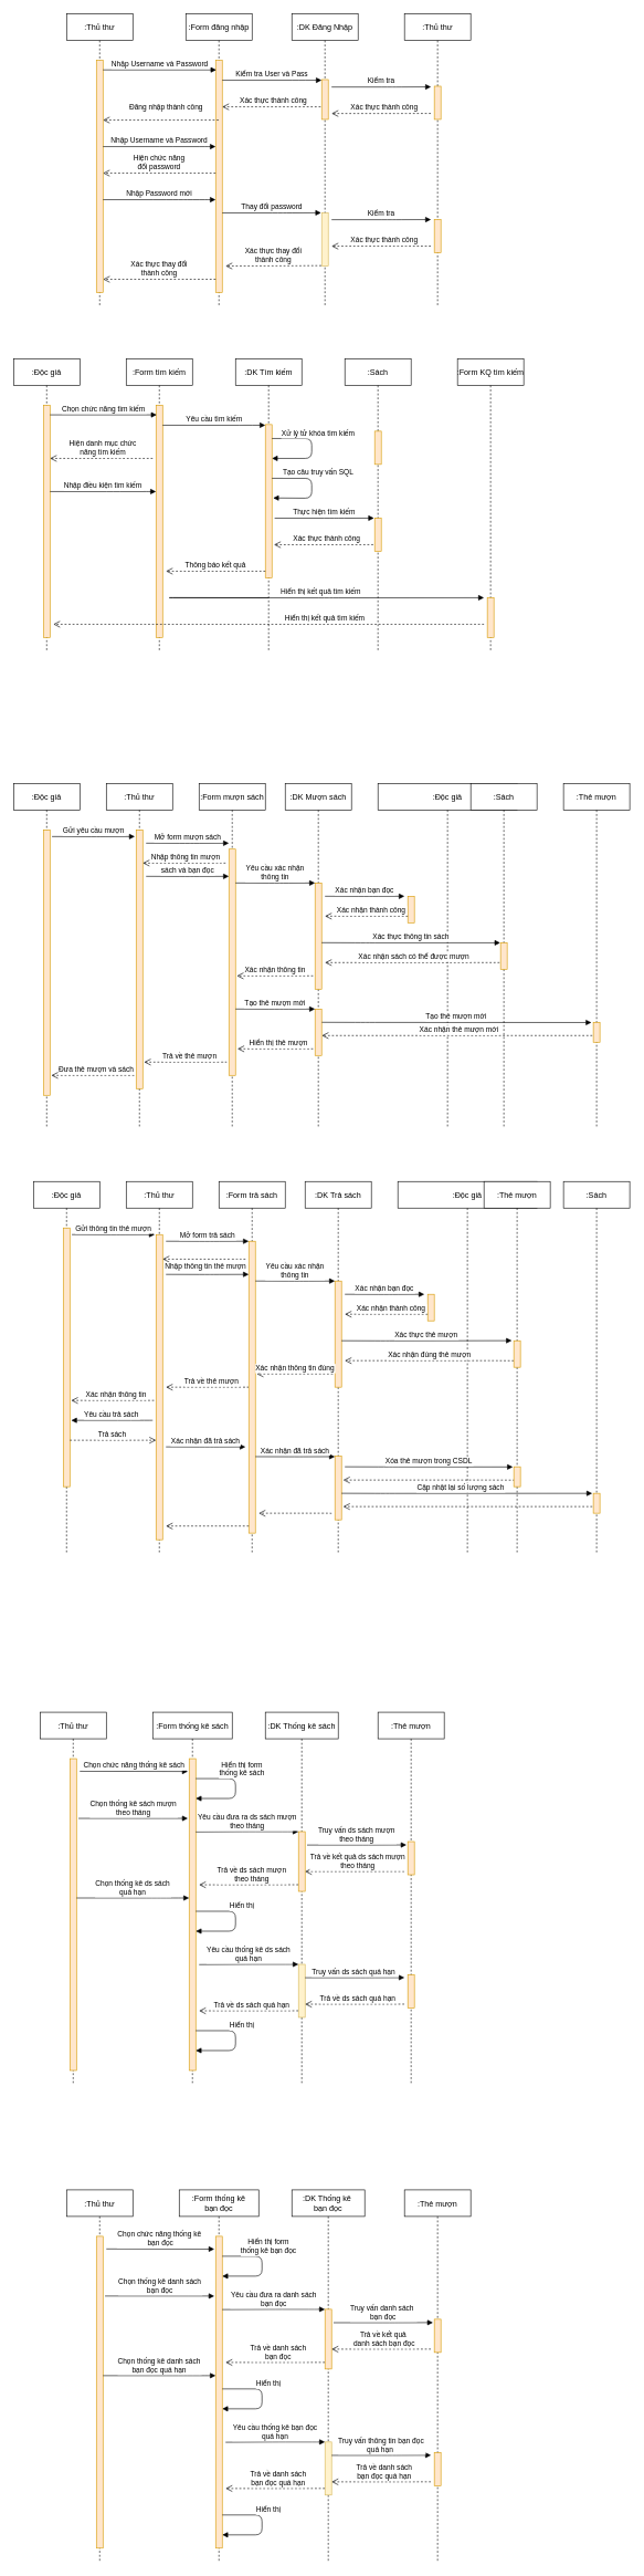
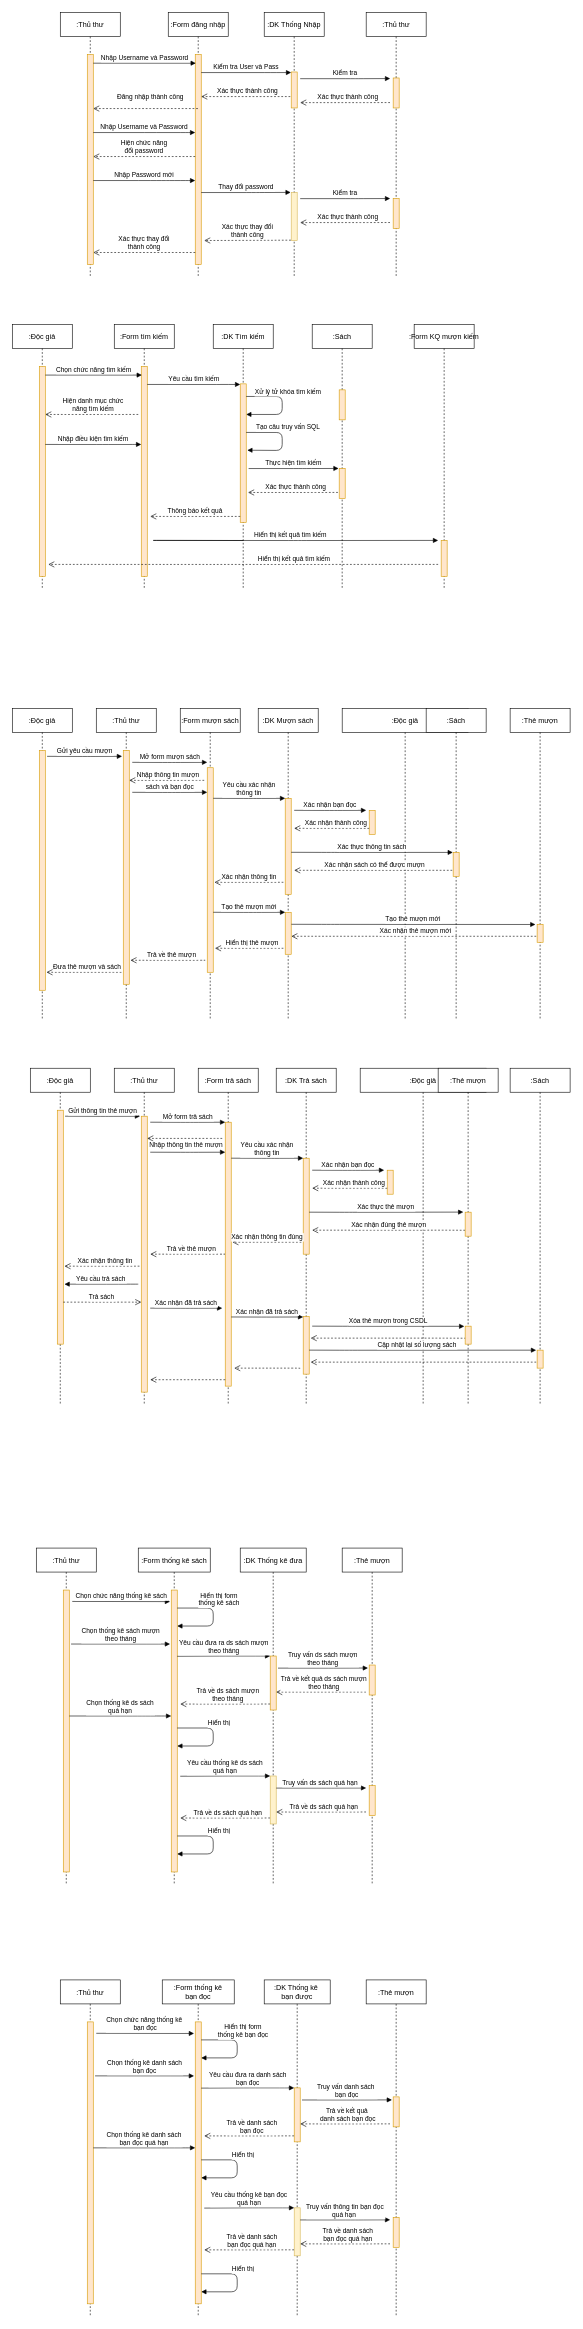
- <mxCell id="11" value=":DK Đăng Nhập" style="shape=umlLifeline;perimeter=lifelinePerimeter;container=1;collapsible=0;recursiveResize=0;rounded=0;shadow=0;strokeWidth=1;" vertex="1" parent="1"><mxGeometry x="440" y="20" width="100" height="440" as="geometry" /></mxCell>
+ <mxCell id="11" value=":DK Thống Nhập" style="shape=umlLifeline;perimeter=lifelinePerimeter;container=1;collapsible=0;recursiveResize=0;rounded=0;shadow=0;strokeWidth=1;" vertex="1" parent="1"><mxGeometry x="440" y="20" width="100" height="440" as="geometry" /></mxCell>
- <mxCell id="44" value=":Form KQ tìm kiếm" style="shape=umlLifeline;perimeter=lifelinePerimeter;container=1;collapsible=0;recursiveResize=0;rounded=0;shadow=0;strokeWidth=1;" vertex="1" parent="1"><mxGeometry x="690" y="540" width="100" height="440" as="geometry" /></mxCell>
+ <mxCell id="44" value=":Form KQ mượn kiếm" style="shape=umlLifeline;perimeter=lifelinePerimeter;container=1;collapsible=0;recursiveResize=0;rounded=0;shadow=0;strokeWidth=1;" vertex="1" parent="1"><mxGeometry x="690" y="540" width="100" height="440" as="geometry" /></mxCell>
- <mxCell id="125" value=":DK Thống kê sách" style="shape=umlLifeline;perimeter=lifelinePerimeter;container=1;collapsible=0;recursiveResize=0;rounded=0;shadow=0;strokeWidth=1;" vertex="1" parent="1"><mxGeometry x="400" y="2580" width="110" height="560" as="geometry" /></mxCell>
+ <mxCell id="125" value=":DK Thống kê đưa" style="shape=umlLifeline;perimeter=lifelinePerimeter;container=1;collapsible=0;recursiveResize=0;rounded=0;shadow=0;strokeWidth=1;" vertex="1" parent="1"><mxGeometry x="400" y="2580" width="110" height="560" as="geometry" /></mxCell>
- <mxCell id="150" value=":DK Thống kê &#10;bạn đọc" style="shape=umlLifeline;perimeter=lifelinePerimeter;container=1;collapsible=0;recursiveResize=0;rounded=0;shadow=0;strokeWidth=1;" vertex="1" parent="1"><mxGeometry x="440" y="3300" width="110" height="560" as="geometry" /></mxCell>
+ <mxCell id="150" value=":DK Thống kê &#10;bạn được" style="shape=umlLifeline;perimeter=lifelinePerimeter;container=1;collapsible=0;recursiveResize=0;rounded=0;shadow=0;strokeWidth=1;" vertex="1" parent="1"><mxGeometry x="440" y="3300" width="110" height="560" as="geometry" /></mxCell>
